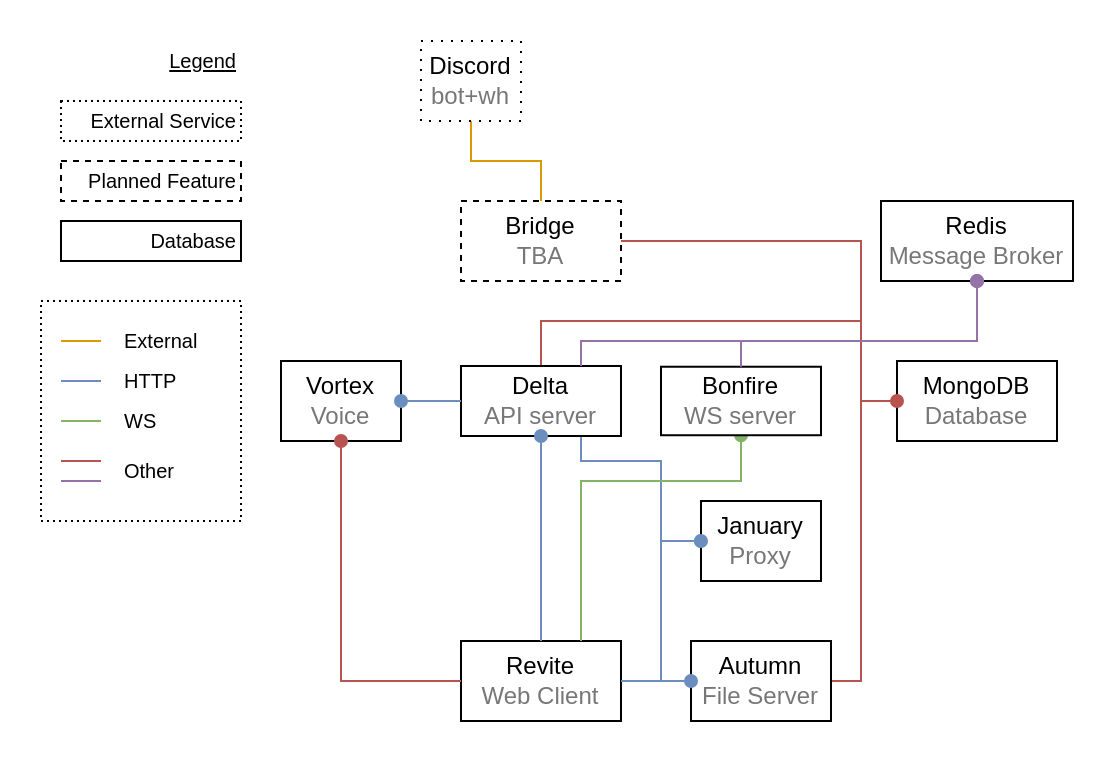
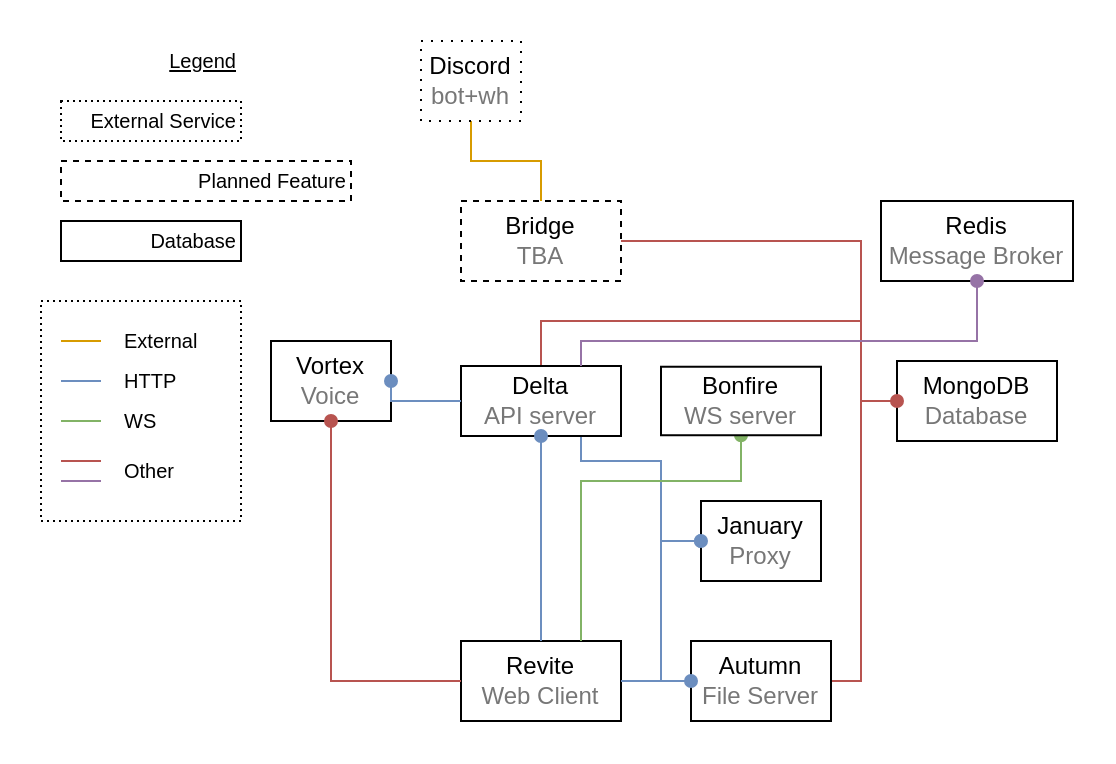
- <mxCell id="32" value="Planned Feature" style="rounded=0;whiteSpace=wrap;html=1;dashed=1;fontSize=10;align=right;" parent="1" vertex="1"><mxGeometry x="30" y="80" width="90" height="20" as="geometry" /></mxCell>
+ <mxCell id="32" value="Planned Feature" style="rounded=0;whiteSpace=wrap;html=1;dashed=1;fontSize=10;align=right;" parent="1" vertex="1"><mxGeometry x="30" y="80" width="145" height="20" as="geometry" /></mxCell>
- <mxCell id="38" style="edgeStyle=orthogonalEdgeStyle;rounded=0;orthogonalLoop=1;jettySize=auto;html=1;fillColor=#e1d5e7;strokeColor=#9673a6;endArrow=none;endFill=0;startArrow=oval;startFill=1;entryX=0.5;entryY=0;entryDx=0;entryDy=0;exitX=0.5;exitY=1;exitDx=0;exitDy=0;" edge="1" parent="1" source="18" target="36"><mxGeometry relative="1" as="geometry"><Array as="points"><mxPoint x="488" y="170" /><mxPoint x="370" y="170" /></Array><mxPoint x="497.97" y="150" as="sourcePoint" /><mxPoint x="300" y="192.5" as="targetPoint" /></mxGeometry></mxCell>
- <mxCell id="19" value="&lt;div&gt;Vortex&lt;/div&gt;&lt;div&gt;&lt;font color=&quot;#777&quot;&gt;Voice&lt;/font&gt;&lt;br&gt;&lt;/div&gt;" style="rounded=0;whiteSpace=wrap;html=1;" parent="1" vertex="1"><mxGeometry x="140" y="180" width="60" height="40" as="geometry" /></mxCell>
+ <mxCell id="19" value="&lt;div&gt;Vortex&lt;/div&gt;&lt;div&gt;&lt;font color=&quot;#777&quot;&gt;Voice&lt;/font&gt;&lt;br&gt;&lt;/div&gt;" style="rounded=0;whiteSpace=wrap;html=1;" parent="1" vertex="1"><mxGeometry x="135" y="170" width="60" height="40" as="geometry" /></mxCell>
